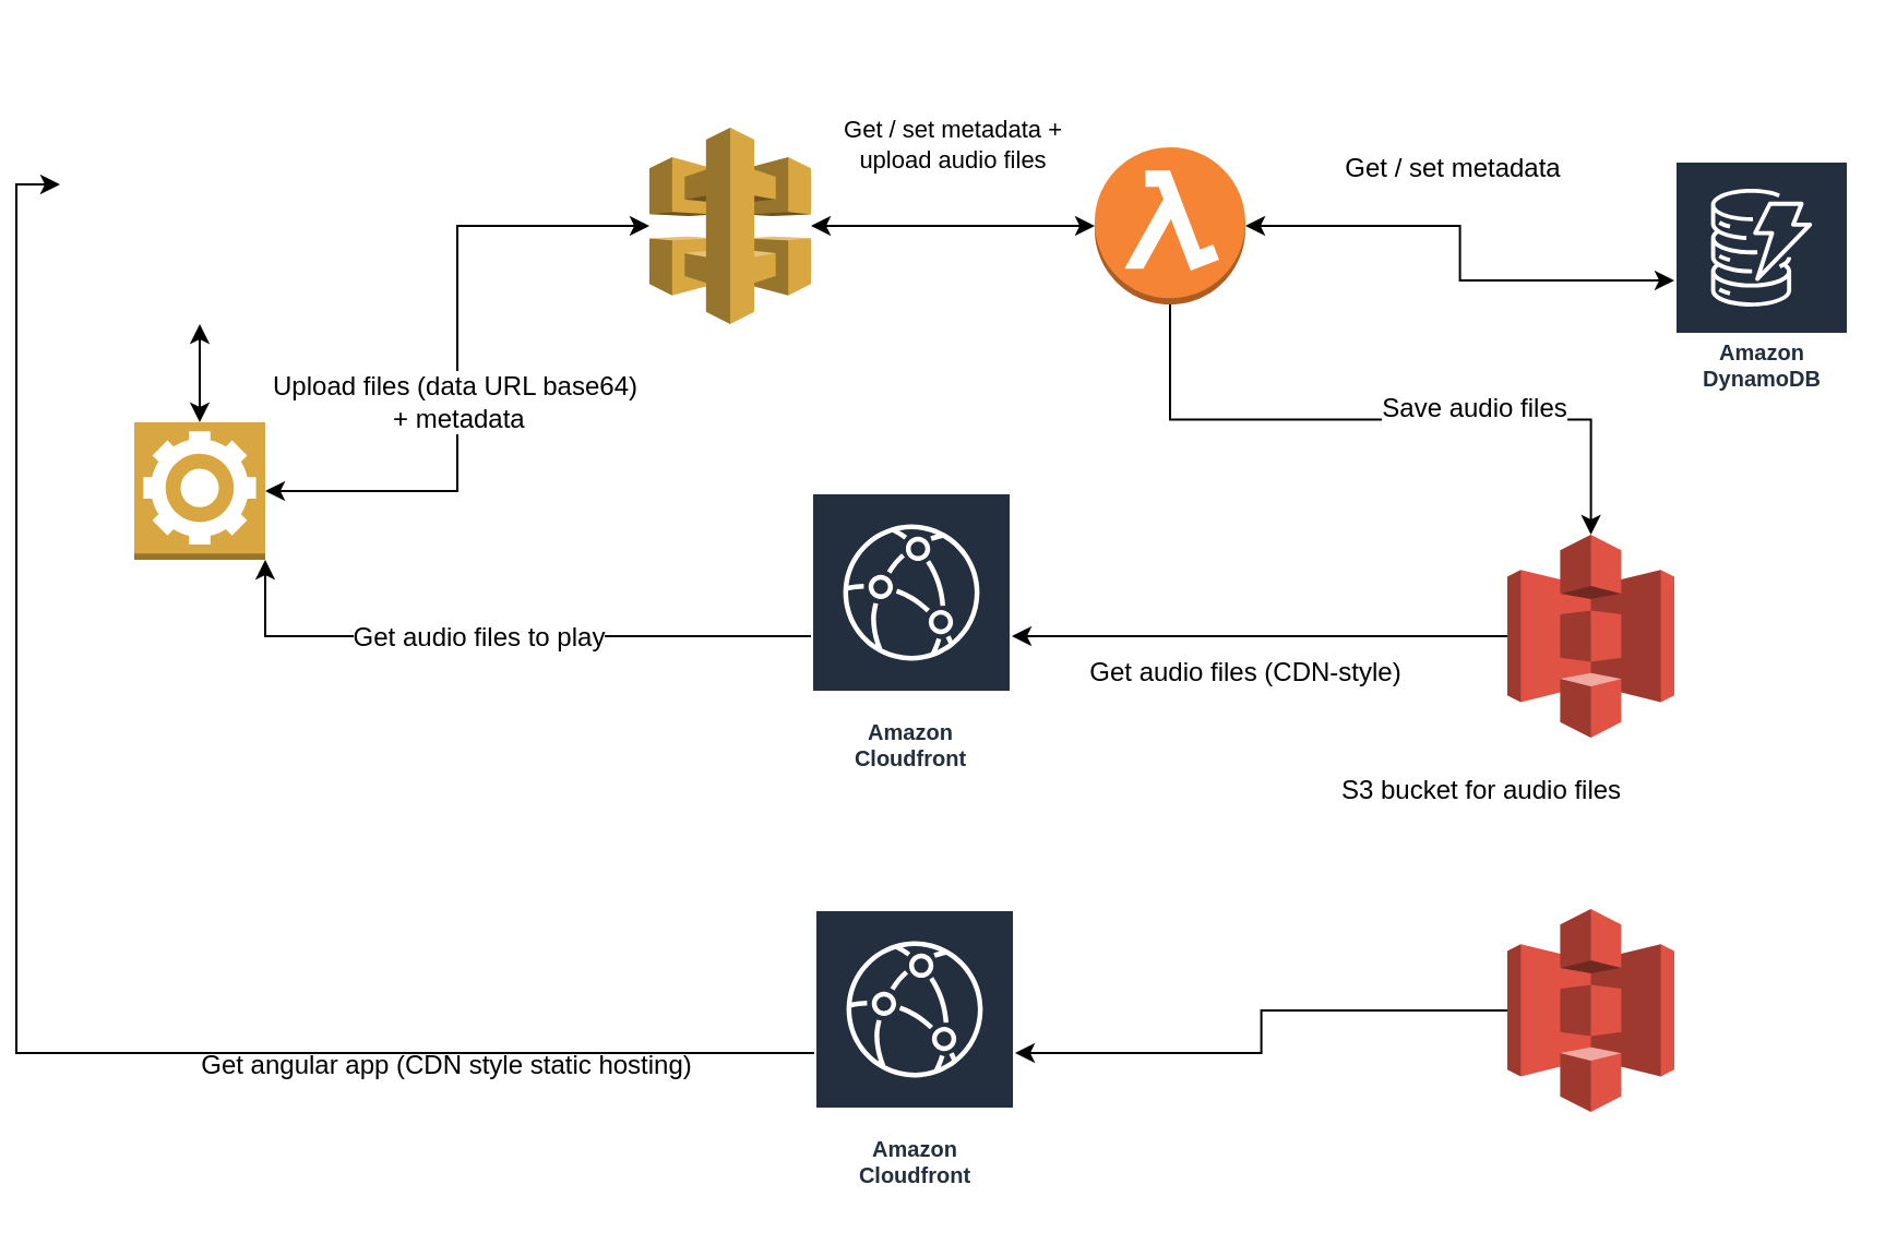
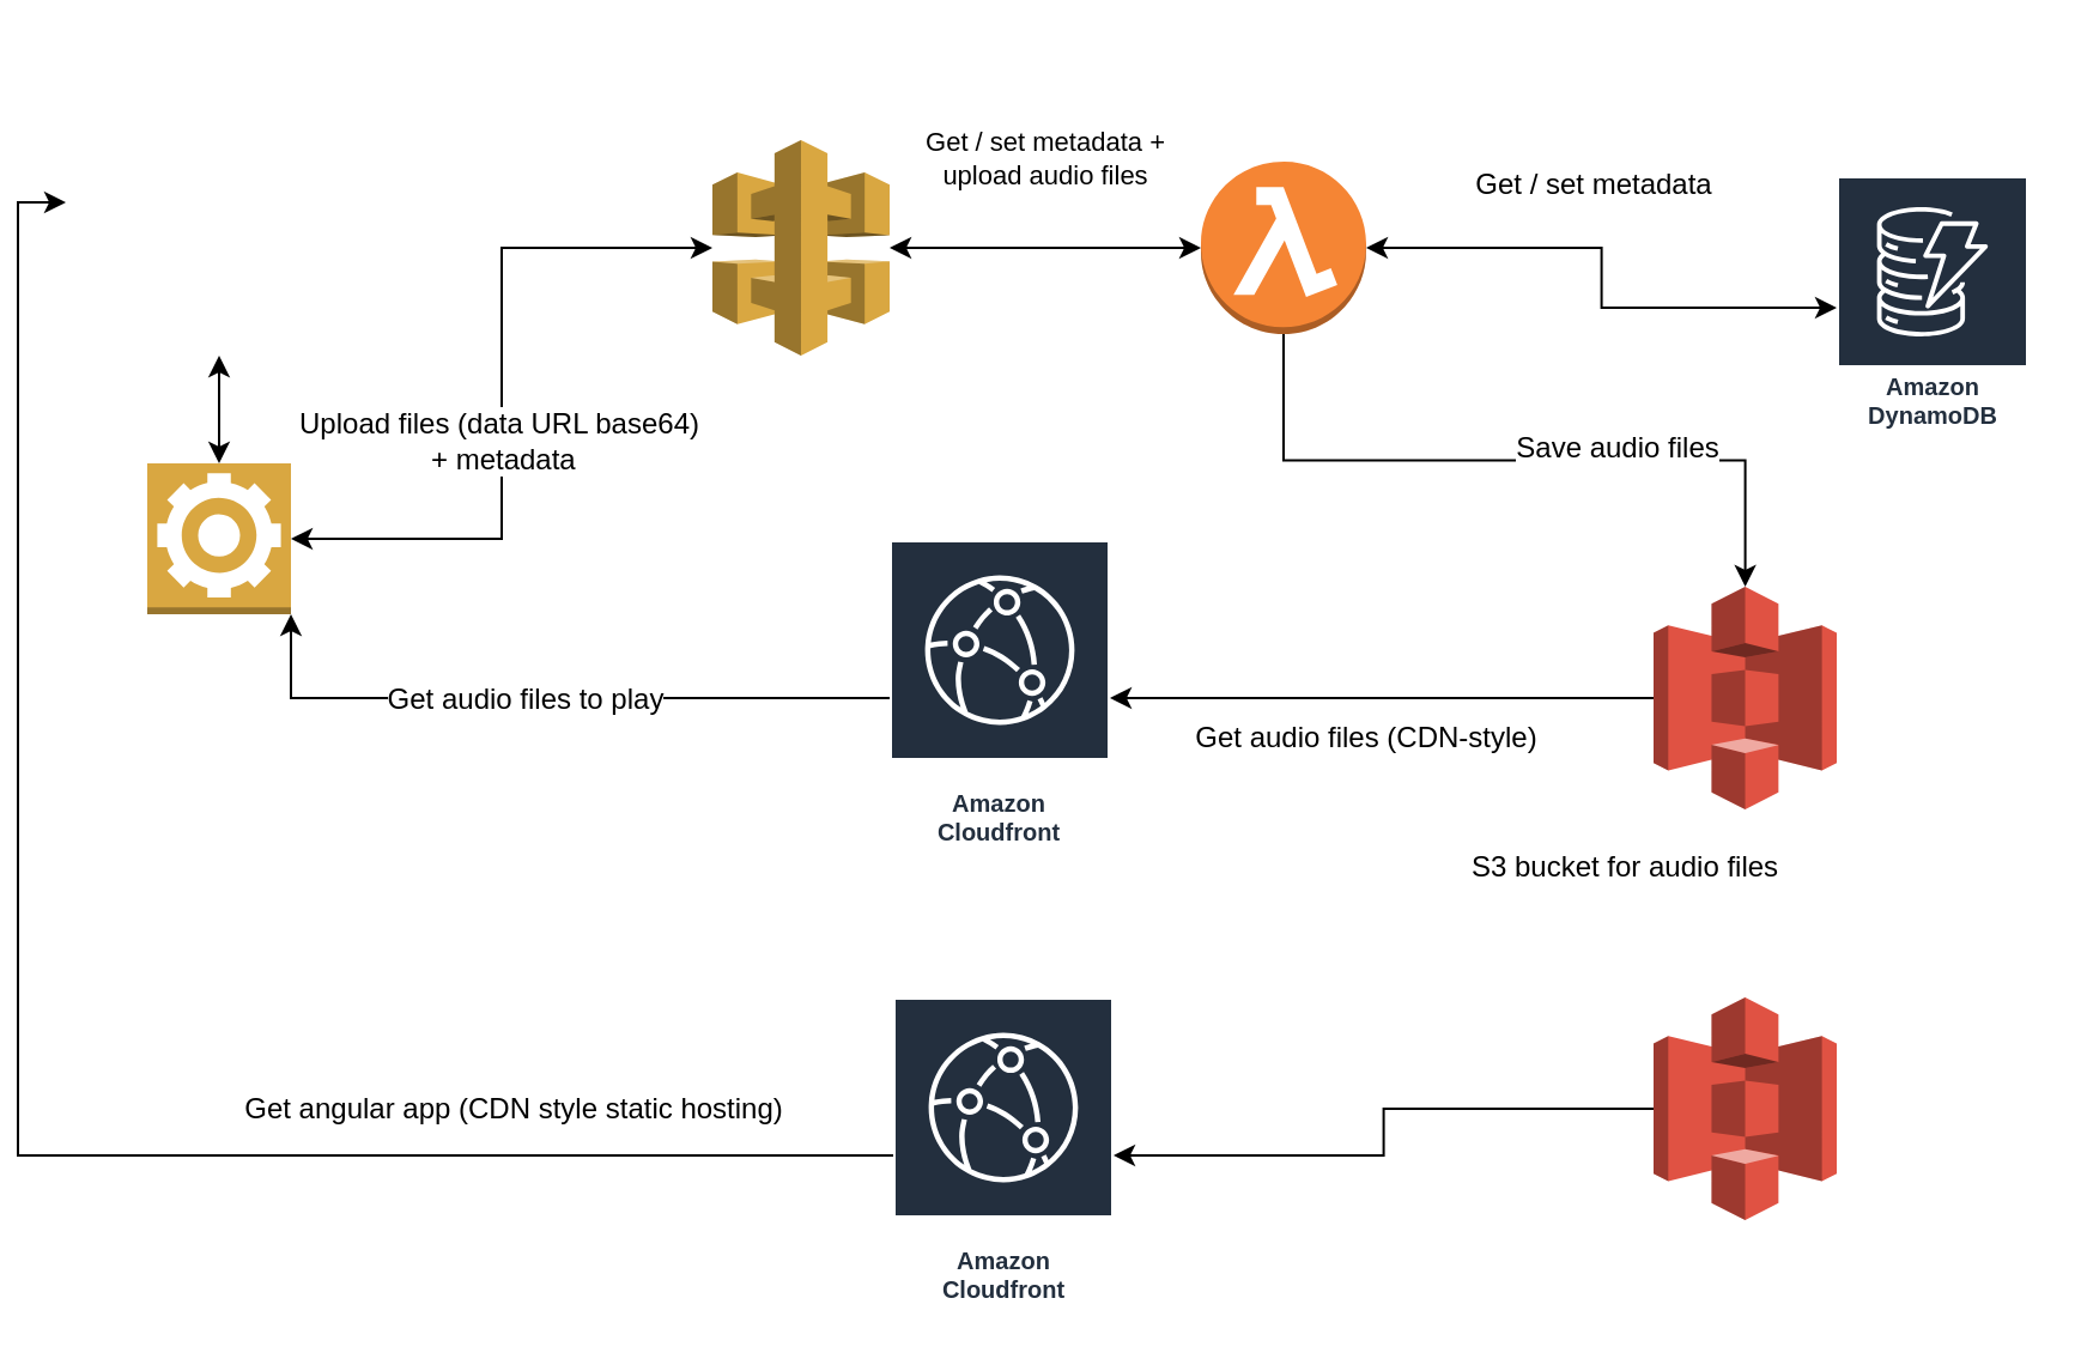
- <mxCell id="26" value="Get angular app (CDN style static hosting)" style="text;html=1;align=center;verticalAlign=middle;resizable=0;points=[];;autosize=1;" vertex="1" parent="1"><mxGeometry x="77" y="477.5" width="240" height="20" as="geometry" /></mxCell>
+ <mxCell id="26" value="Get angular app (CDN style static hosting)" style="text;html=1;align=center;verticalAlign=middle;resizable=0;points=[];;autosize=1;" vertex="1" parent="1"><mxGeometry x="87" y="452.5" width="240" height="20" as="geometry" /></mxCell>
